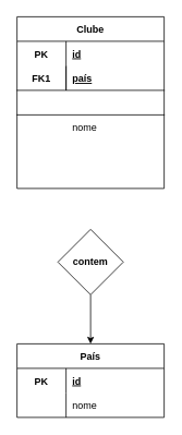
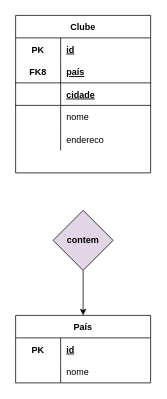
- <mxCell id="7" value="FK1" style="shape=partialRectangle;connectable=0;fillColor=none;top=0;left=0;bottom=0;right=0;fontStyle=1;overflow=hidden;" vertex="1" parent="6"><mxGeometry width="60" height="30" as="geometry" /></mxCell>
+ <mxCell id="7" value="FK8" style="shape=partialRectangle;connectable=0;fillColor=none;top=0;left=0;bottom=0;right=0;fontStyle=1;overflow=hidden;" vertex="1" parent="6"><mxGeometry width="60" height="30" as="geometry" /></mxCell>
+ <mxCell id="10" value="cidade" style="shape=partialRectangle;connectable=0;fillColor=none;top=0;left=0;bottom=0;right=0;align=left;spacingLeft=6;fontStyle=5;overflow=hidden;" vertex="1" parent="9"><mxGeometry x="60" width="120" height="30" as="geometry" /></mxCell>
+ <mxCell id="16" value="endereco" style="shape=partialRectangle;connectable=0;fillColor=none;top=0;left=0;bottom=0;right=0;align=left;spacingLeft=6;overflow=hidden;" vertex="1" parent="14"><mxGeometry x="60" width="120" height="30" as="geometry" /></mxCell>
- <mxCell id="27" value="contem" style="rhombus;whiteSpace=wrap;html=1;fontStyle=1;startSize=30;" vertex="1" parent="1"><mxGeometry x="70" y="280" width="80" height="80" as="geometry" /></mxCell>
+ <mxCell id="27" value="contem" style="rhombus;whiteSpace=wrap;html=1;fontStyle=1;startSize=30;fillColor=#e1d5e7;" vertex="1" parent="1"><mxGeometry x="70" y="280" width="80" height="80" as="geometry" /></mxCell>
